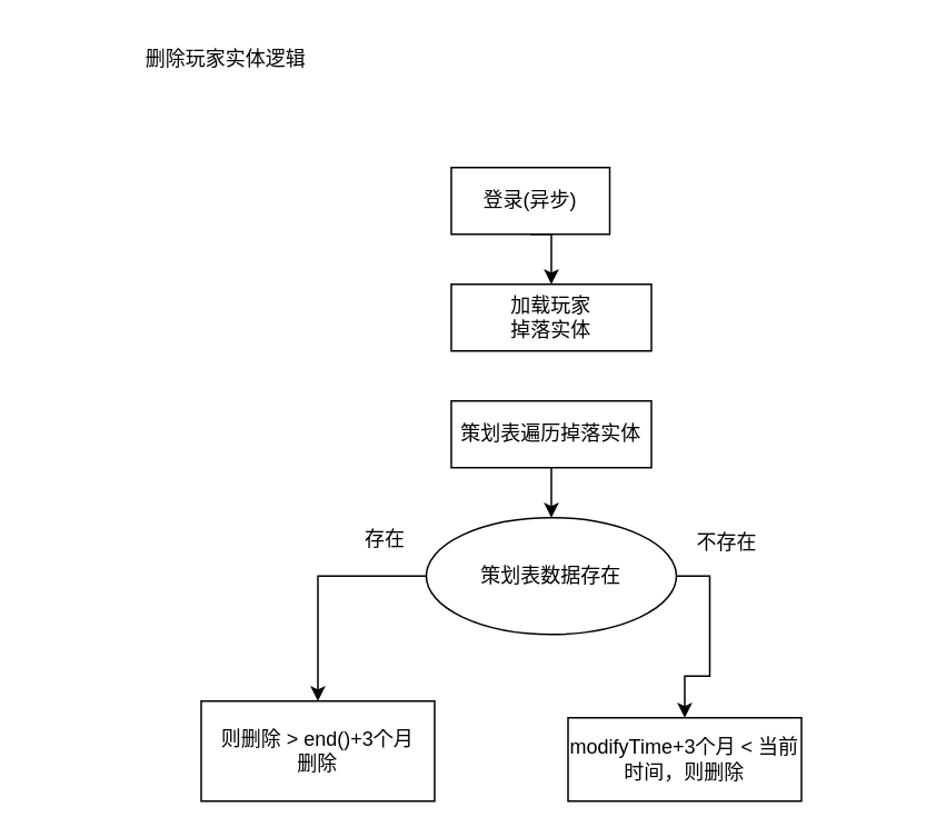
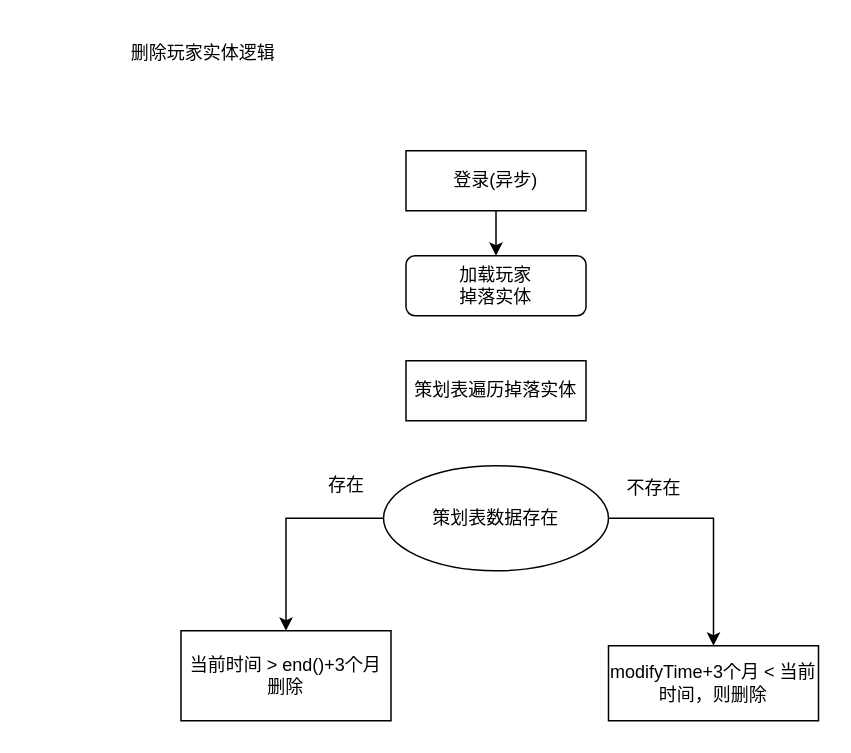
- <mxCell id="4" value="登录(异步)" style="rounded=0;whiteSpace=wrap;html=1;" vertex="1" parent="1"><mxGeometry x="270" y="100" width="95" height="40" as="geometry" /></mxCell>
+ <mxCell id="4" value="登录(异步)" style="rounded=0;whiteSpace=wrap;html=1;" vertex="1" parent="1"><mxGeometry x="270" y="100" width="120" height="40" as="geometry" /></mxCell>
- <mxCell id="5" value="加载玩家&lt;div&gt;掉落实体&lt;/div&gt;" style="rounded=0;whiteSpace=wrap;html=1;" vertex="1" parent="1"><mxGeometry x="270" y="170" width="120" height="40" as="geometry" /></mxCell>
+ <mxCell id="5" value="加载玩家&lt;div&gt;掉落实体&lt;/div&gt;" style="whiteSpace=wrap;html=1;rounded=1;" vertex="1" parent="1"><mxGeometry x="270" y="170" width="120" height="40" as="geometry" /></mxCell>
- <mxCell id="6" style="edgeStyle=orthogonalEdgeStyle;rounded=0;orthogonalLoop=1;jettySize=auto;html=1;entryX=0.5;entryY=0;entryDx=0;entryDy=0;" edge="1" parent="1" source="7" target="10"><mxGeometry relative="1" as="geometry" /></mxCell>
- <mxCell id="11" value="则删除 &amp;gt; end()+3个月&lt;div&gt;删除&lt;/div&gt;" style="rounded=0;whiteSpace=wrap;html=1;" vertex="1" parent="1"><mxGeometry x="120" y="420" width="140" height="60" as="geometry" /></mxCell>
+ <mxCell id="11" value="当前时间 &amp;gt; end()+3个月&lt;div&gt;删除&lt;/div&gt;" style="rounded=0;whiteSpace=wrap;html=1;" vertex="1" parent="1"><mxGeometry x="120" y="420" width="140" height="60" as="geometry" /></mxCell>
- <mxCell id="12" value="modifyTime+3个月 &amp;lt; 当前时间，则&lt;span style=&quot;background-color: transparent; color: light-dark(rgb(0, 0, 0), rgb(255, 255, 255));&quot;&gt;删除&lt;/span&gt;" style="rounded=0;whiteSpace=wrap;html=1;" vertex="1" parent="1"><mxGeometry x="340" y="430" width="140" height="50" as="geometry" /></mxCell>
+ <mxCell id="12" value="modifyTime+3个月 &amp;lt; 当前时间，则&lt;span style=&quot;background-color: transparent; color: light-dark(rgb(0, 0, 0), rgb(255, 255, 255));&quot;&gt;删除&lt;/span&gt;" style="rounded=0;whiteSpace=wrap;html=1;" vertex="1" parent="1"><mxGeometry x="405" y="430" width="140" height="50" as="geometry" /></mxCell>
